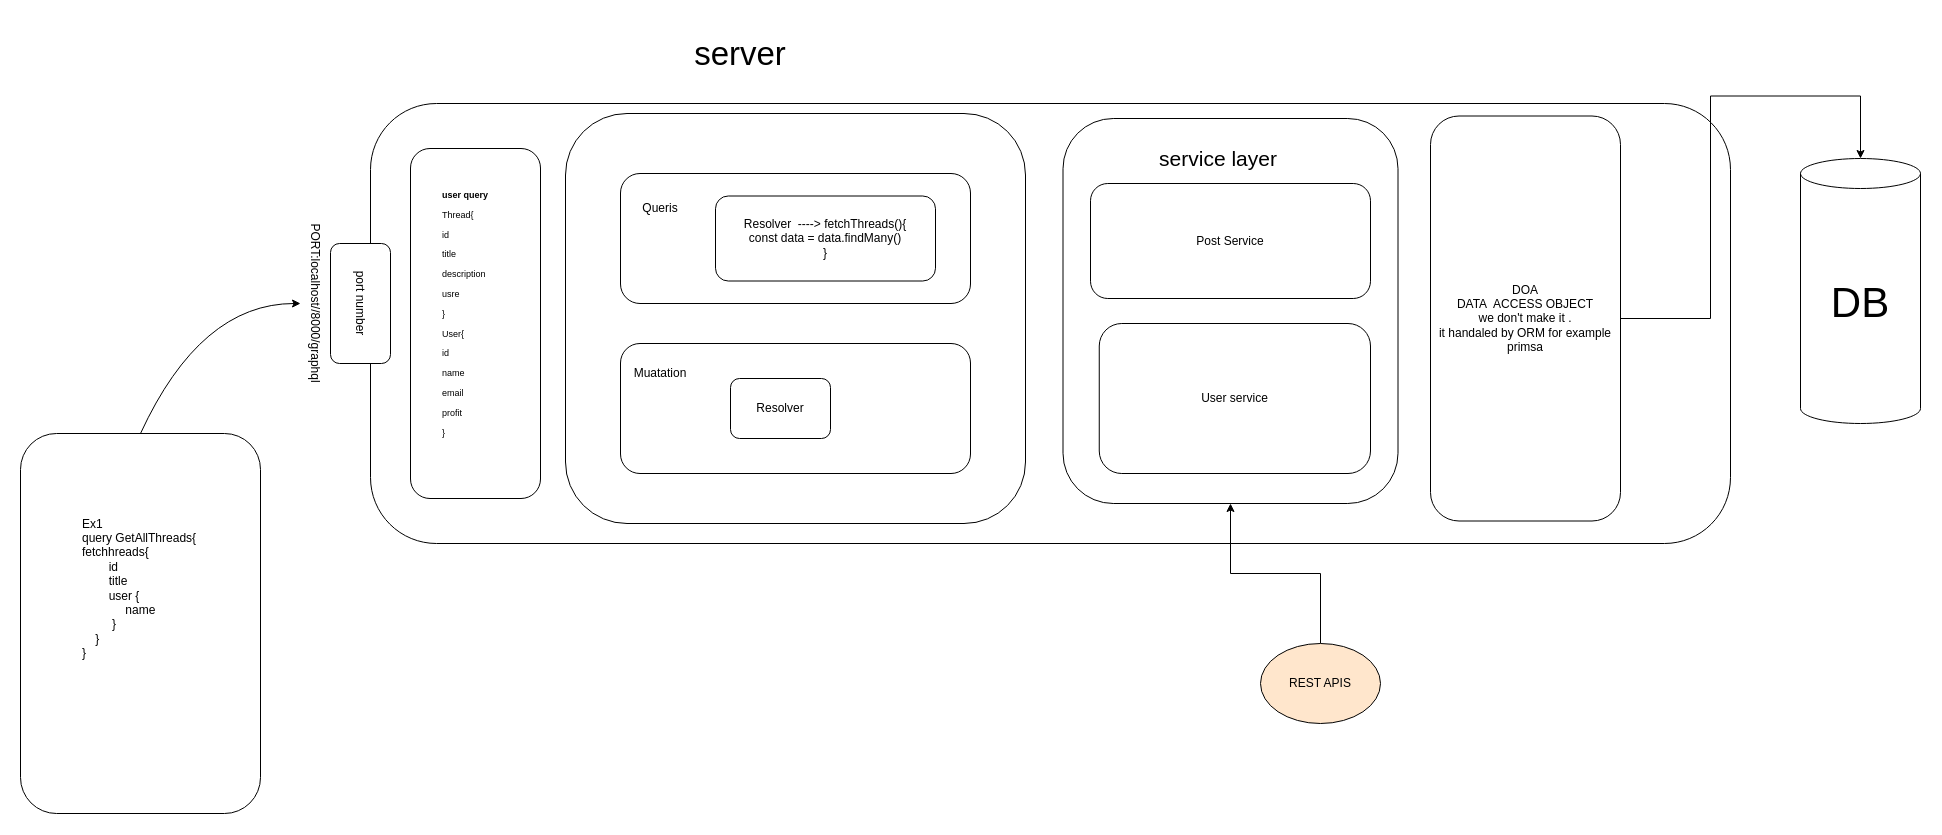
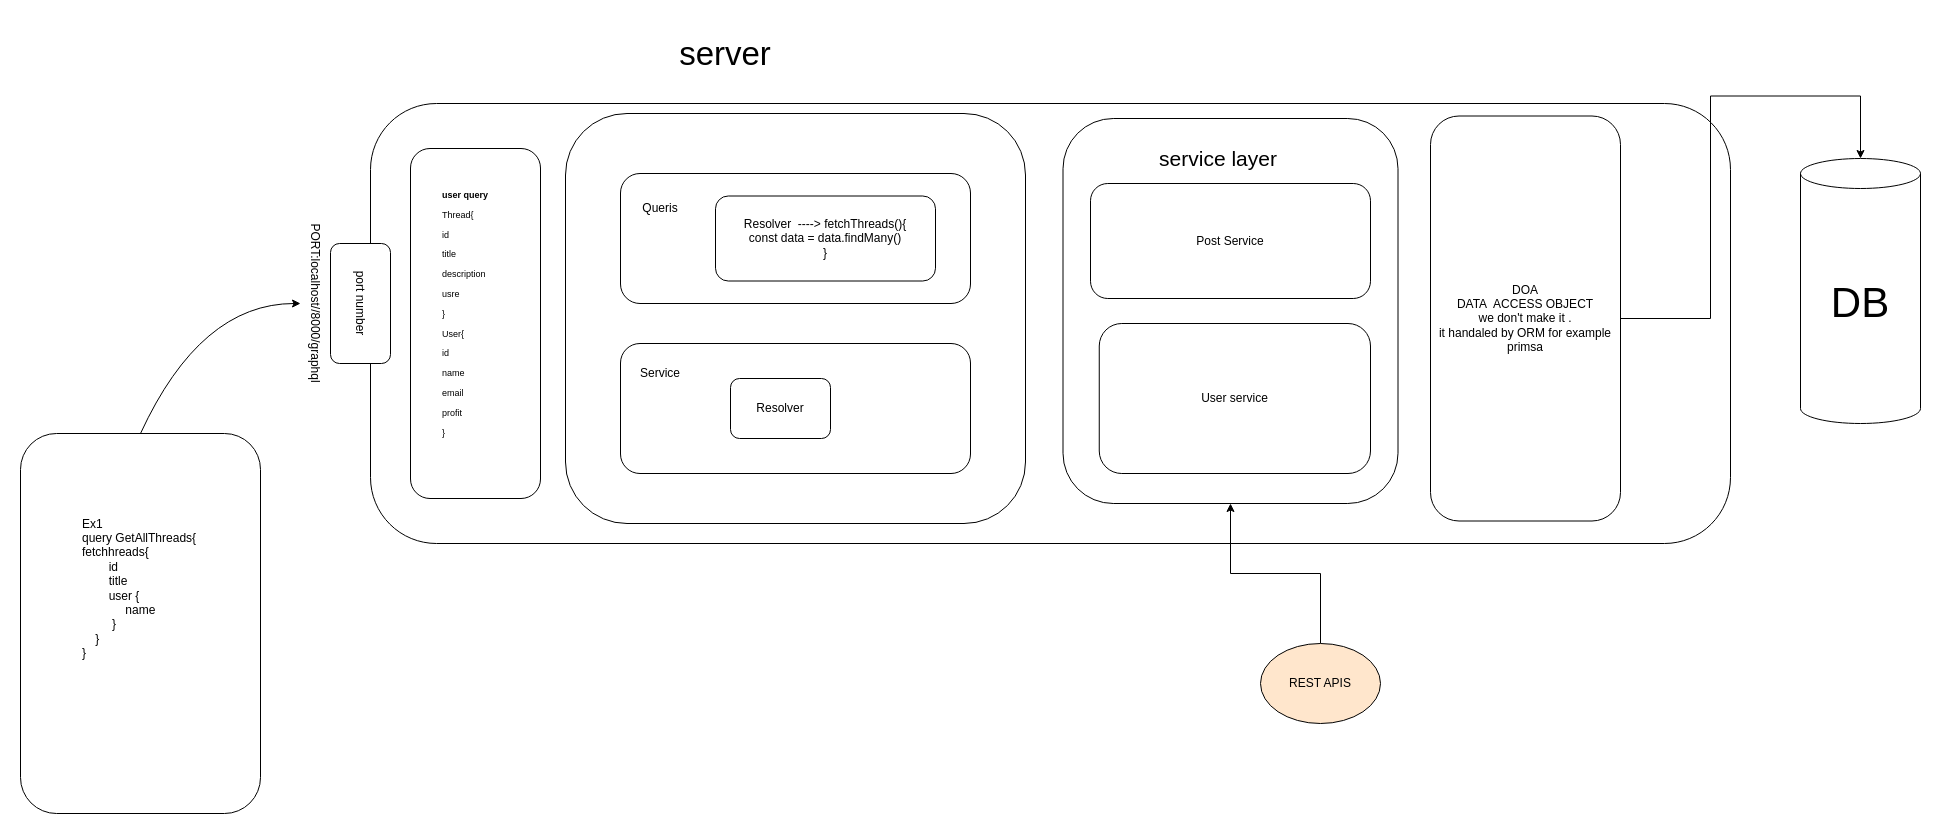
- <mxCell id="4" value="&lt;p style=&quot;line-height: 120%; font-size: 33px;&quot;&gt;server&lt;/p&gt;" style="text;html=1;align=center;verticalAlign=middle;whiteSpace=wrap;rounded=0;fontSize=33;" parent="1" vertex="1"><mxGeometry x="680" y="20" width="120" height="40" as="geometry" /></mxCell>
+ <mxCell id="4" value="&lt;p style=&quot;line-height: 120%; font-size: 33px;&quot;&gt;server&lt;/p&gt;" style="text;html=1;align=center;verticalAlign=middle;whiteSpace=wrap;rounded=0;fontSize=33;" parent="1" vertex="1"><mxGeometry x="665" y="20" width="120" height="40" as="geometry" /></mxCell>
- <mxCell id="11" value="Muatation" style="text;html=1;align=center;verticalAlign=middle;whiteSpace=wrap;rounded=0;" parent="1" vertex="1"><mxGeometry x="630" y="345" width="60" height="30" as="geometry" /></mxCell>
+ <mxCell id="11" value="Service" style="text;html=1;align=center;verticalAlign=middle;whiteSpace=wrap;rounded=0;" parent="1" vertex="1"><mxGeometry x="630" y="345" width="60" height="30" as="geometry" /></mxCell>
